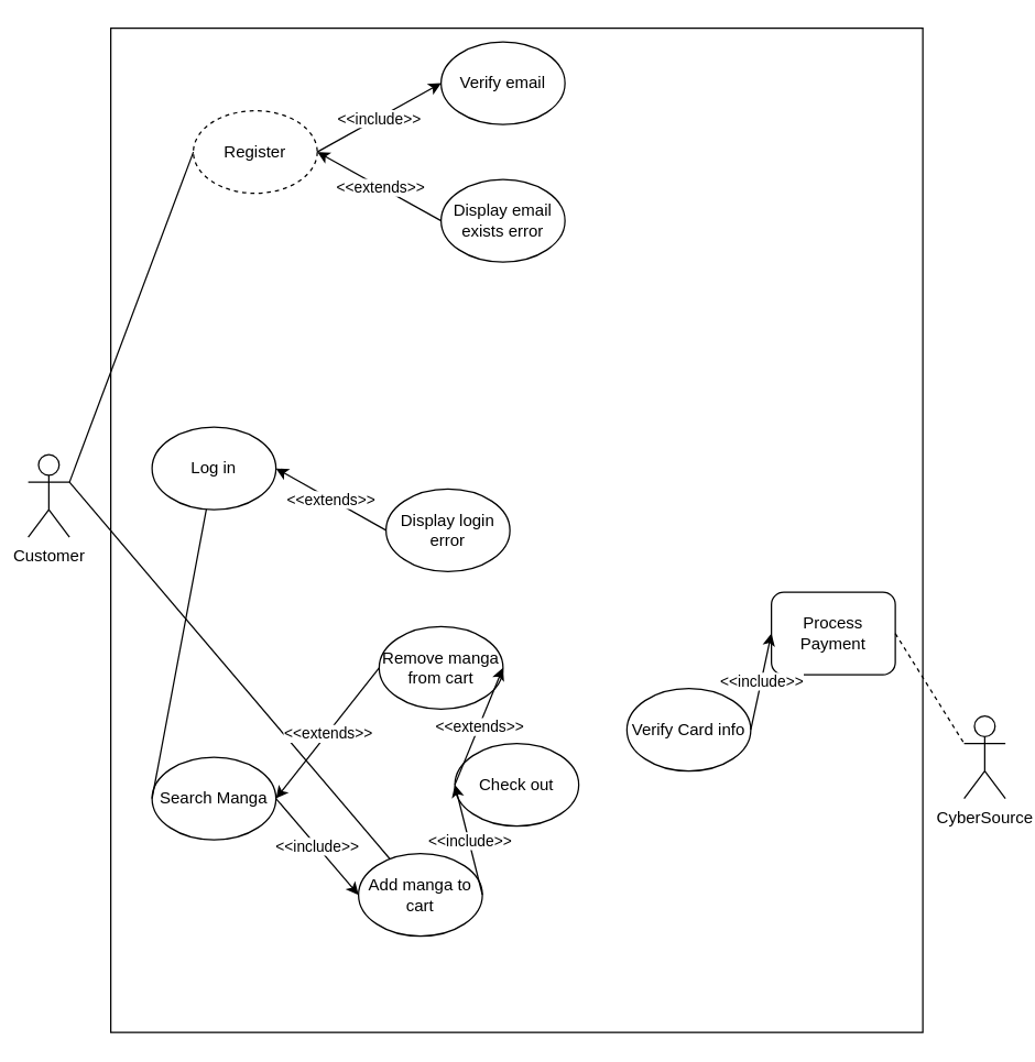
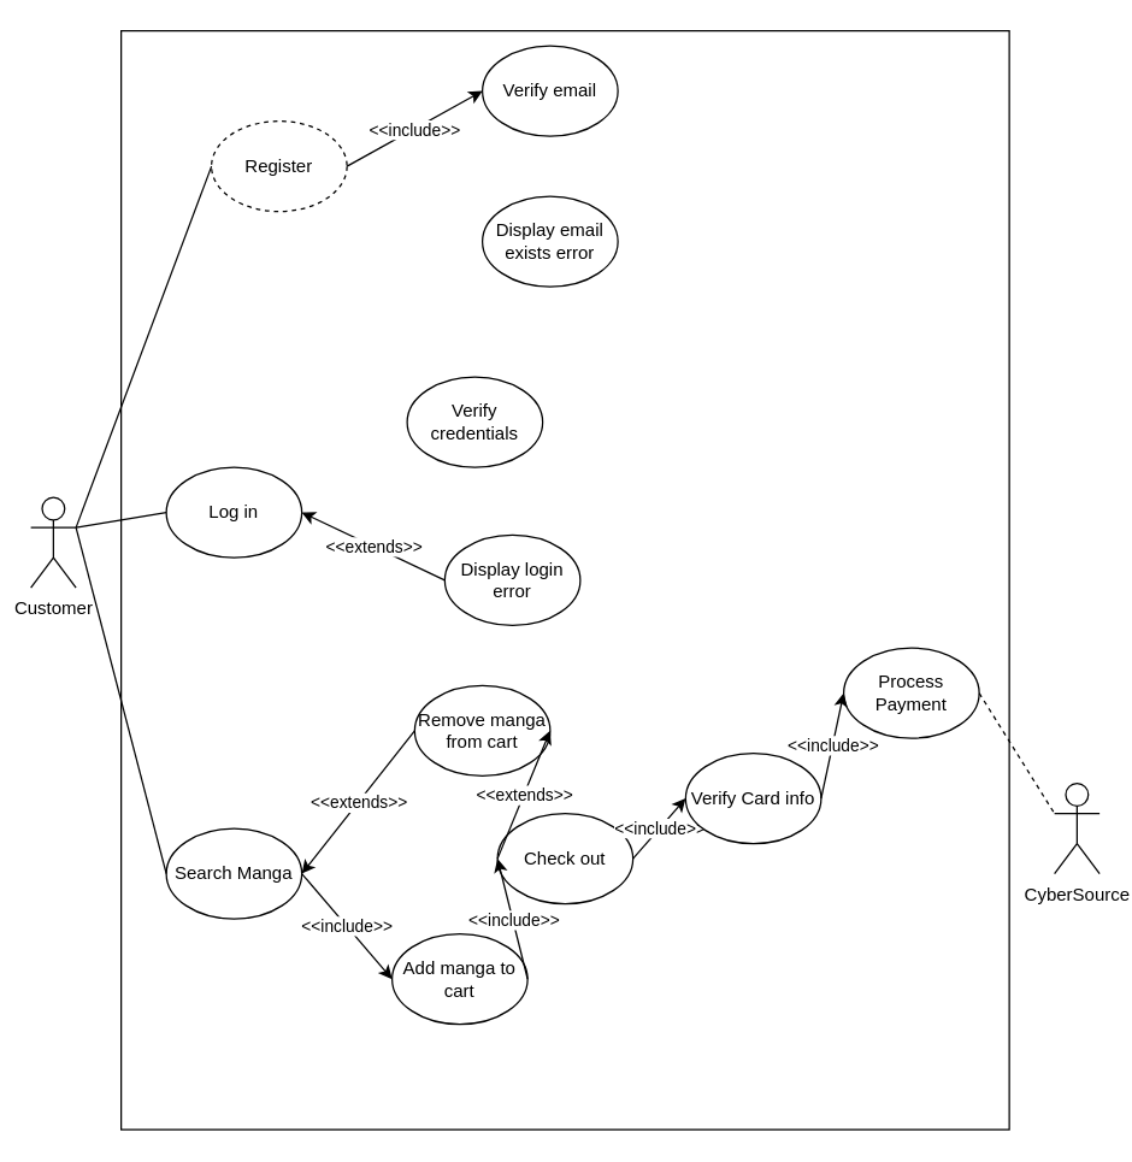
- <mxCell id="20" value="" style="endArrow=classic;html=1;rounded=0;entryX=1;entryY=0.5;entryDx=0;entryDy=0;exitX=0;exitY=0.5;exitDx=0;exitDy=0;" edge="1" parent="1" source="19" target="5"><mxGeometry relative="1" as="geometry"><mxPoint x="300" y="350" as="sourcePoint" /><mxPoint x="220" y="310" as="targetPoint" /></mxGeometry></mxCell>
- <mxCell id="21" value="&amp;lt;&amp;lt;extends&amp;gt;&amp;gt;" style="edgeLabel;resizable=0;html=1;align=center;verticalAlign=middle;" connectable="0" vertex="1" parent="20"><mxGeometry relative="1" as="geometry" /></mxCell>
+ <mxCell id="12" value="Verify credentials" style="ellipse;whiteSpace=wrap;html=1;" vertex="1" parent="1"><mxGeometry x="270" y="250" width="90" height="60" as="geometry" /></mxCell>
- <mxCell id="13" value="Display login error" style="ellipse;whiteSpace=wrap;html=1;" vertex="1" parent="1"><mxGeometry x="280" y="355" width="90" height="60" as="geometry" /></mxCell>
+ <mxCell id="13" value="Display login error" style="ellipse;whiteSpace=wrap;html=1;" vertex="1" parent="1"><mxGeometry x="295" y="355" width="90" height="60" as="geometry" /></mxCell>
- <mxCell id="35" value="Process Payment" style="whiteSpace=wrap;html=1;rounded=1;" vertex="1" parent="1"><mxGeometry x="560" y="430" width="90" height="60" as="geometry" /></mxCell>
+ <mxCell id="35" value="Process Payment" style="ellipse;whiteSpace=wrap;html=1;" vertex="1" parent="1"><mxGeometry x="560" y="430" width="90" height="60" as="geometry" /></mxCell>
- <mxCell id="10" value="" style="endArrow=none;html=1;rounded=0;exitX=0;exitY=0.5;exitDx=0;exitDy=0;" edge="1" parent="1" source="6" target="4"><mxGeometry width="50" height="50" relative="1" as="geometry"><mxPoint x="400" y="420" as="sourcePoint" /><mxPoint x="450" y="370" as="targetPoint" /></mxGeometry></mxCell>
+ <mxCell id="10" value="" style="endArrow=none;html=1;rounded=0;exitX=0;exitY=0.5;exitDx=0;exitDy=0;entryX=1;entryY=0.333;entryDx=0;entryDy=0;entryPerimeter=0;" edge="1" parent="1" source="6" target="2"><mxGeometry width="50" height="50" relative="1" as="geometry"><mxPoint x="400" y="420" as="sourcePoint" /><mxPoint x="450" y="370" as="targetPoint" /></mxGeometry></mxCell>
- <mxCell id="8" value="" style="endArrow=none;html=1;rounded=0;exitX=1;exitY=0.333;exitDx=0;exitDy=0;exitPerimeter=0;" edge="1" parent="1" source="2" target="22"><mxGeometry width="50" height="50" relative="1" as="geometry"><mxPoint x="400" y="420" as="sourcePoint" /><mxPoint x="450" y="370" as="targetPoint" /></mxGeometry></mxCell>
+ <mxCell id="8" value="" style="endArrow=none;html=1;rounded=0;exitX=1;exitY=0.333;exitDx=0;exitDy=0;exitPerimeter=0;entryX=0;entryY=0.5;entryDx=0;entryDy=0;" edge="1" parent="1" source="2" target="4"><mxGeometry width="50" height="50" relative="1" as="geometry"><mxPoint x="400" y="420" as="sourcePoint" /><mxPoint x="450" y="370" as="targetPoint" /></mxGeometry></mxCell>
+ <mxCell id="32" value="" style="endArrow=classic;html=1;rounded=0;exitX=1;exitY=0.5;exitDx=0;exitDy=0;entryX=0;entryY=0.5;entryDx=0;entryDy=0;" edge="1" parent="1" source="7" target="34"><mxGeometry relative="1" as="geometry"><mxPoint x="330" y="660" as="sourcePoint" /><mxPoint x="340" y="580" as="targetPoint" /></mxGeometry></mxCell>
+ <mxCell id="33" value="&amp;lt;&amp;lt;include&amp;gt;&amp;gt;" style="edgeLabel;resizable=0;html=1;align=center;verticalAlign=middle;" connectable="0" vertex="1" parent="32"><mxGeometry relative="1" as="geometry" /></mxCell>
